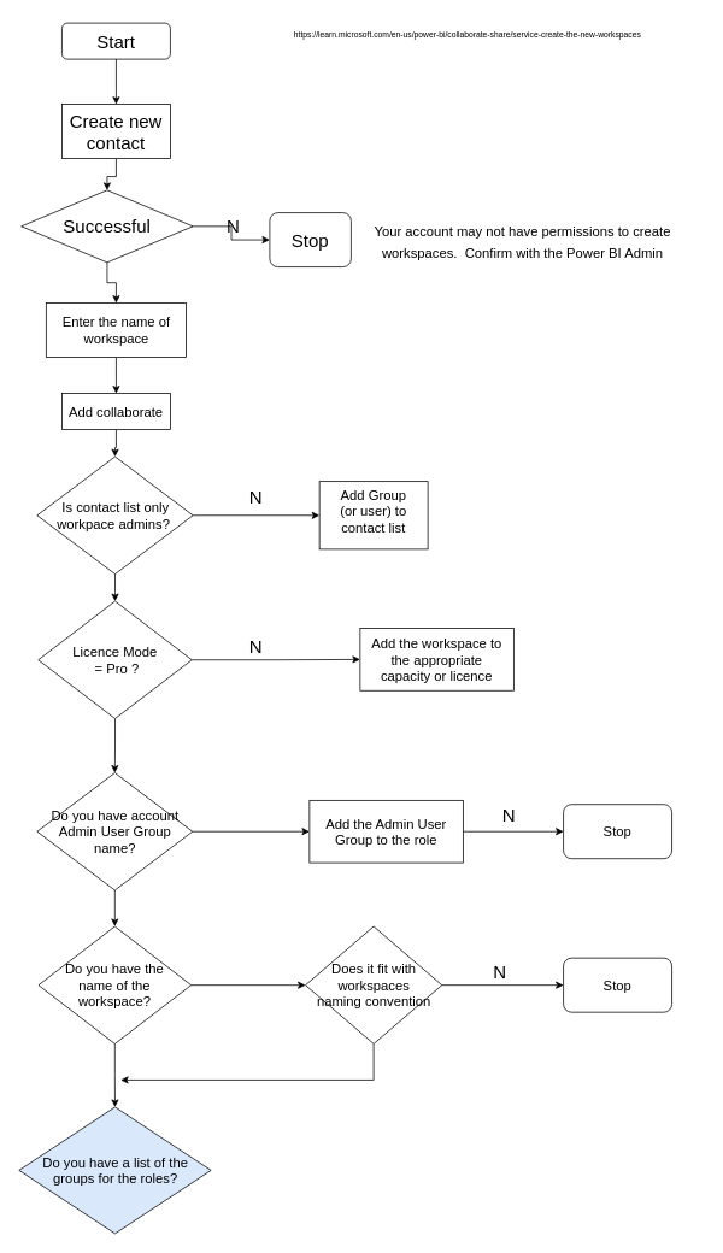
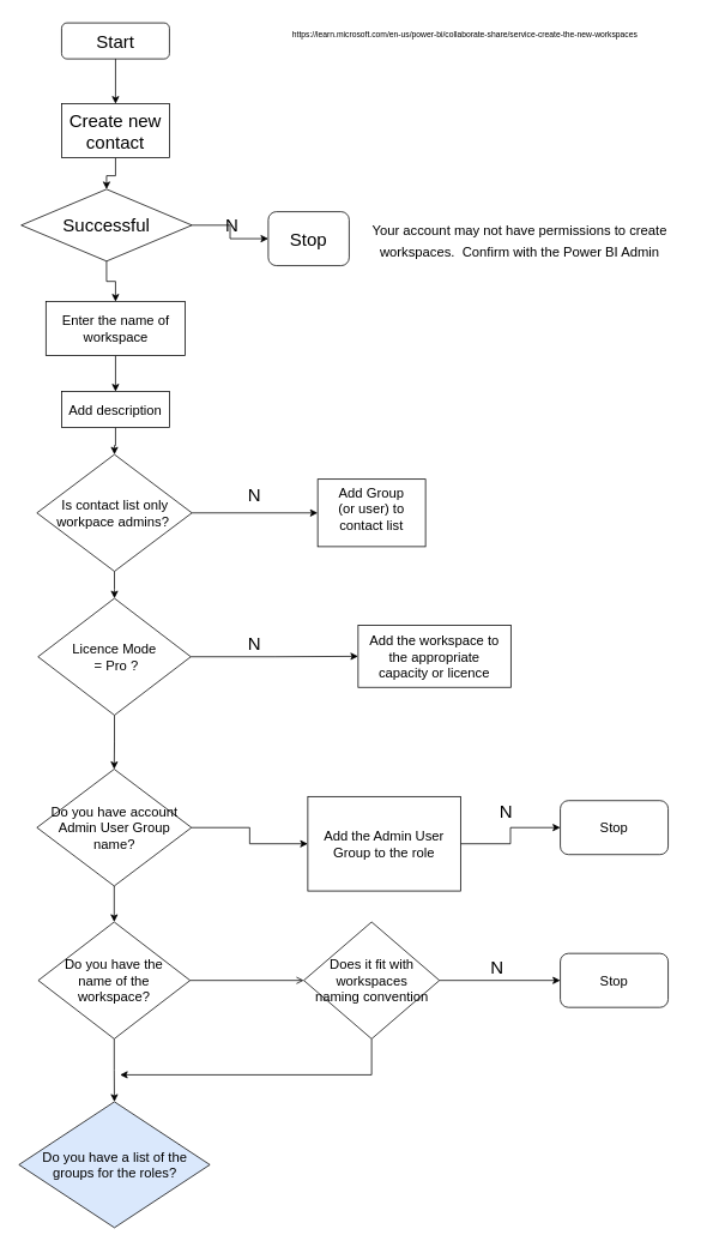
- <mxCell id="16" value="Add collaborate" style="whiteSpace=wrap;html=1;fontSize=15;" parent="1" vertex="1"><mxGeometry x="68" y="435" width="120" height="40" as="geometry" /></mxCell>
+ <mxCell id="16" value="Add description" style="whiteSpace=wrap;html=1;fontSize=15;" parent="1" vertex="1"><mxGeometry x="68" y="435" width="120" height="40" as="geometry" /></mxCell>
- <mxCell id="32" value="Add the Admin User Group to the role" style="whiteSpace=wrap;html=1;fontSize=15;spacingTop=10;spacingLeft=10;spacingBottom=10;spacingRight=10;" parent="1" vertex="1"><mxGeometry x="342" y="885.5" width="170" height="69" as="geometry" /></mxCell>
+ <mxCell id="32" value="Add the Admin User Group to the role" style="whiteSpace=wrap;html=1;fontSize=15;spacingTop=10;spacingLeft=10;spacingBottom=10;spacingRight=10;" parent="1" vertex="1"><mxGeometry x="342" y="885.5" width="170" height="105" as="geometry" /></mxCell>
- <mxCell id="34" style="edgeStyle=orthogonalEdgeStyle;rounded=0;orthogonalLoop=1;jettySize=auto;html=1;fontSize=15;entryX=0;entryY=0.5;entryDx=0;entryDy=0;" parent="1" source="35" target="38" edge="1"><mxGeometry relative="1" as="geometry"><mxPoint x="333" y="1090" as="targetPoint" /></mxGeometry></mxCell>
+ <mxCell id="34" style="edgeStyle=orthogonalEdgeStyle;rounded=0;orthogonalLoop=1;jettySize=auto;html=1;fontSize=15;entryX=0;entryY=0.5;entryDx=0;entryDy=0;endArrow=open;" parent="1" source="35" target="38" edge="1"><mxGeometry relative="1" as="geometry"><mxPoint x="333" y="1090" as="targetPoint" /></mxGeometry></mxCell>
